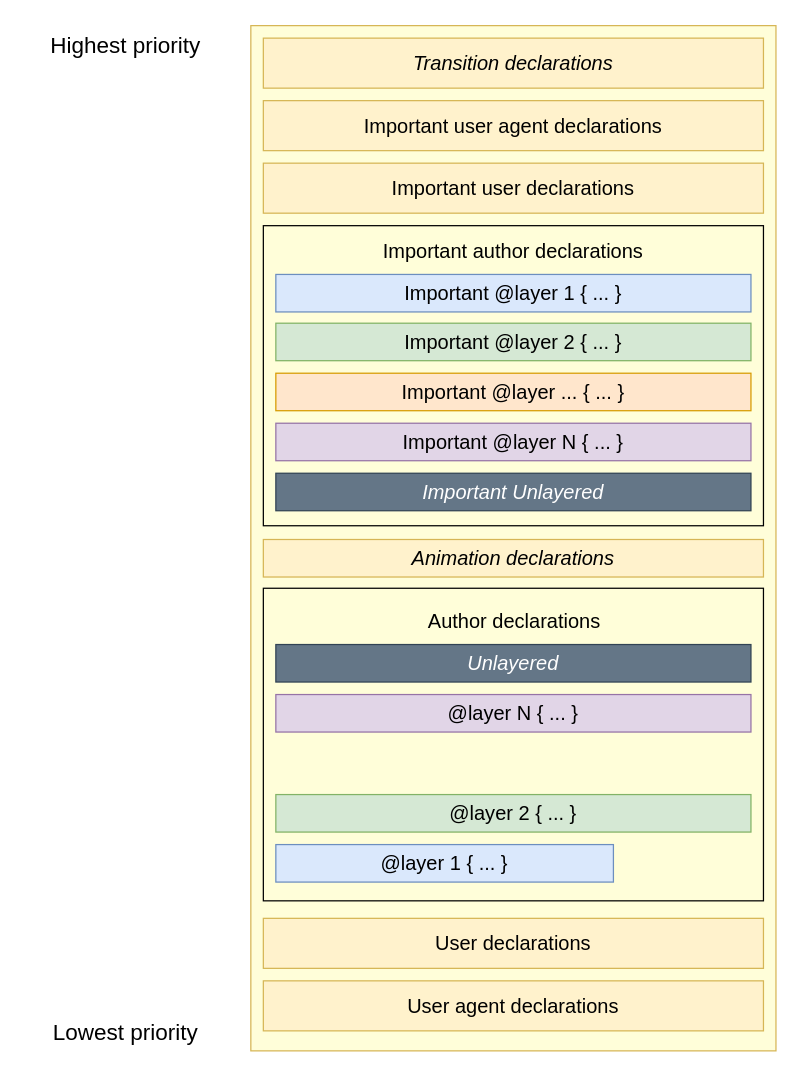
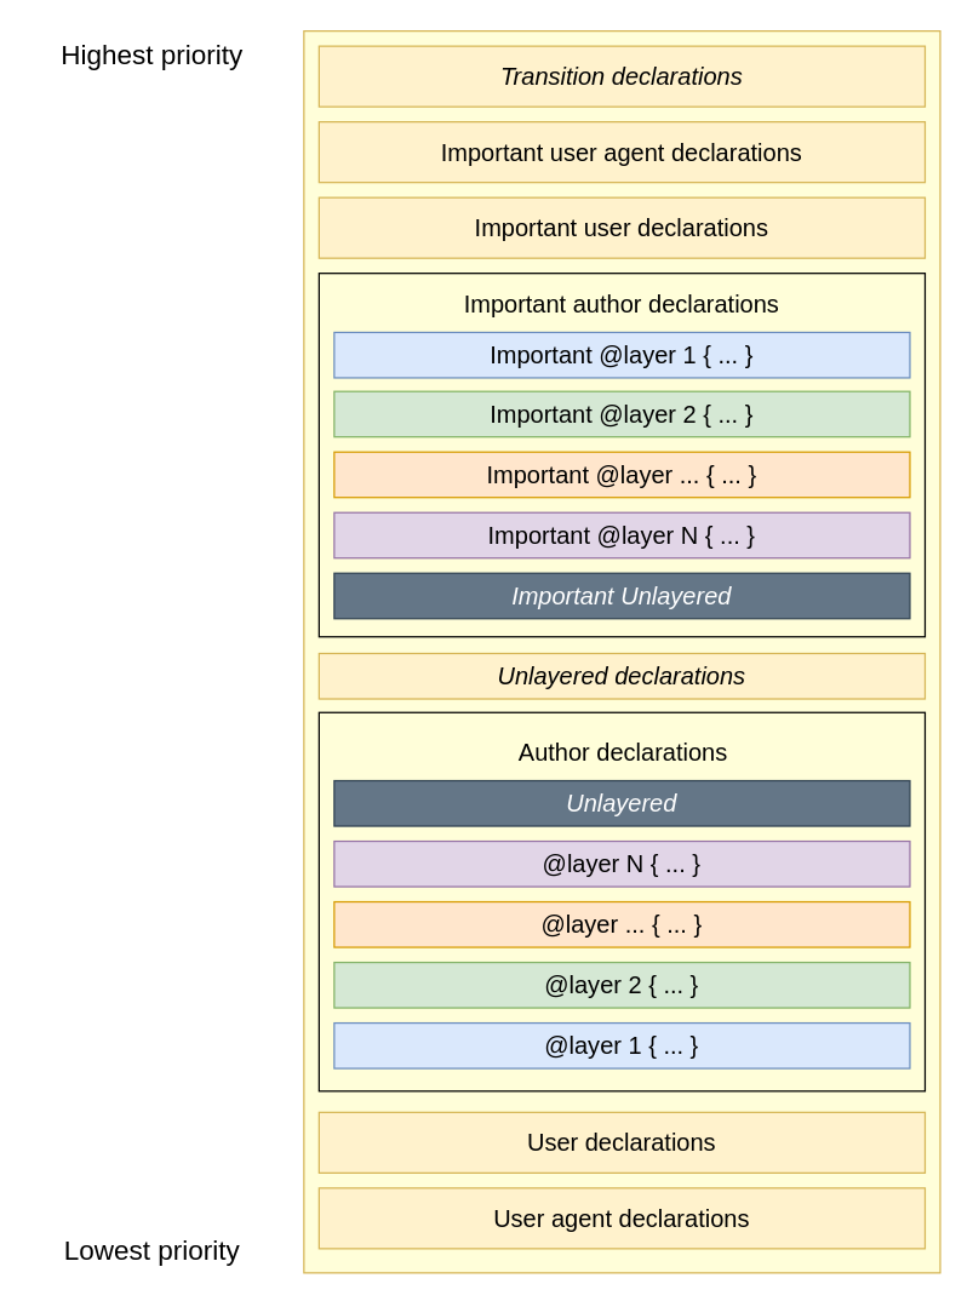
- <mxCell id="14" value="&lt;i&gt;&lt;font face=&quot;sans-serif&quot;&gt;Animation declarations&lt;br&gt;&lt;/font&gt;&lt;/i&gt;" style="text;html=1;align=center;verticalAlign=middle;whiteSpace=wrap;rounded=1;fontFamily=Monospace;labelBackgroundColor=none;spacing=4;spacingLeft=0;spacingTop=0;fillColor=#fff2cc;strokeColor=#d6b656;arcSize=0;fontSize=16;fontStyle=0;shadow=0;shadowOffsetX=2;shadowOffsetY=2;shadowBlur=1;strokeWidth=1;perimeterSpacing=0;" parent="1" vertex="1"><mxGeometry x="210" y="431" width="400" height="30" as="geometry" /></mxCell>
+ <mxCell id="14" value="&lt;i&gt;&lt;font face=&quot;sans-serif&quot;&gt;Unlayered declarations&lt;br&gt;&lt;/font&gt;&lt;/i&gt;" style="text;html=1;align=center;verticalAlign=middle;whiteSpace=wrap;rounded=1;fontFamily=Monospace;labelBackgroundColor=none;spacing=4;spacingLeft=0;spacingTop=0;fillColor=#fff2cc;strokeColor=#d6b656;arcSize=0;fontSize=16;fontStyle=0;shadow=0;shadowOffsetX=2;shadowOffsetY=2;shadowBlur=1;strokeWidth=1;perimeterSpacing=0;" parent="1" vertex="1"><mxGeometry x="210" y="431" width="400" height="30" as="geometry" /></mxCell>
+ <mxCell id="18" value="&lt;font face=&quot;sans-serif&quot;&gt;@layer ... { ... }&lt;br&gt;&lt;/font&gt;" style="text;html=1;align=center;verticalAlign=middle;whiteSpace=wrap;rounded=1;fontFamily=Monospace;labelBackgroundColor=none;spacing=4;spacingLeft=0;spacingTop=0;fillColor=#ffe6cc;strokeColor=#d79b00;arcSize=0;fontSize=16;fontStyle=0;shadow=0;shadowOffsetX=2;shadowOffsetY=2;shadowBlur=1;strokeWidth=1;perimeterSpacing=0;" parent="1" vertex="1"><mxGeometry x="220" y="595" width="380" height="30" as="geometry" /></mxCell>
- <mxCell id="16" value="&lt;font face=&quot;sans-serif&quot;&gt;@layer 1 { ... }&lt;br&gt;&lt;/font&gt;" style="text;html=1;align=center;verticalAlign=middle;whiteSpace=wrap;rounded=1;fontFamily=Monospace;labelBackgroundColor=none;spacing=4;spacingLeft=0;spacingTop=0;fillColor=#dae8fc;strokeColor=#6c8ebf;arcSize=0;fontSize=16;fontStyle=0;shadow=0;shadowOffsetX=2;shadowOffsetY=2;shadowBlur=1;strokeWidth=1;perimeterSpacing=0;" parent="1" vertex="1"><mxGeometry x="220" y="675" width="270" height="30" as="geometry" /></mxCell>
+ <mxCell id="16" value="&lt;font face=&quot;sans-serif&quot;&gt;@layer 1 { ... }&lt;br&gt;&lt;/font&gt;" style="text;html=1;align=center;verticalAlign=middle;whiteSpace=wrap;rounded=1;fontFamily=Monospace;labelBackgroundColor=none;spacing=4;spacingLeft=0;spacingTop=0;fillColor=#dae8fc;strokeColor=#6c8ebf;arcSize=0;fontSize=16;fontStyle=0;shadow=0;shadowOffsetX=2;shadowOffsetY=2;shadowBlur=1;strokeWidth=1;perimeterSpacing=0;" parent="1" vertex="1"><mxGeometry x="220" y="675" width="380" height="30" as="geometry" /></mxCell>
